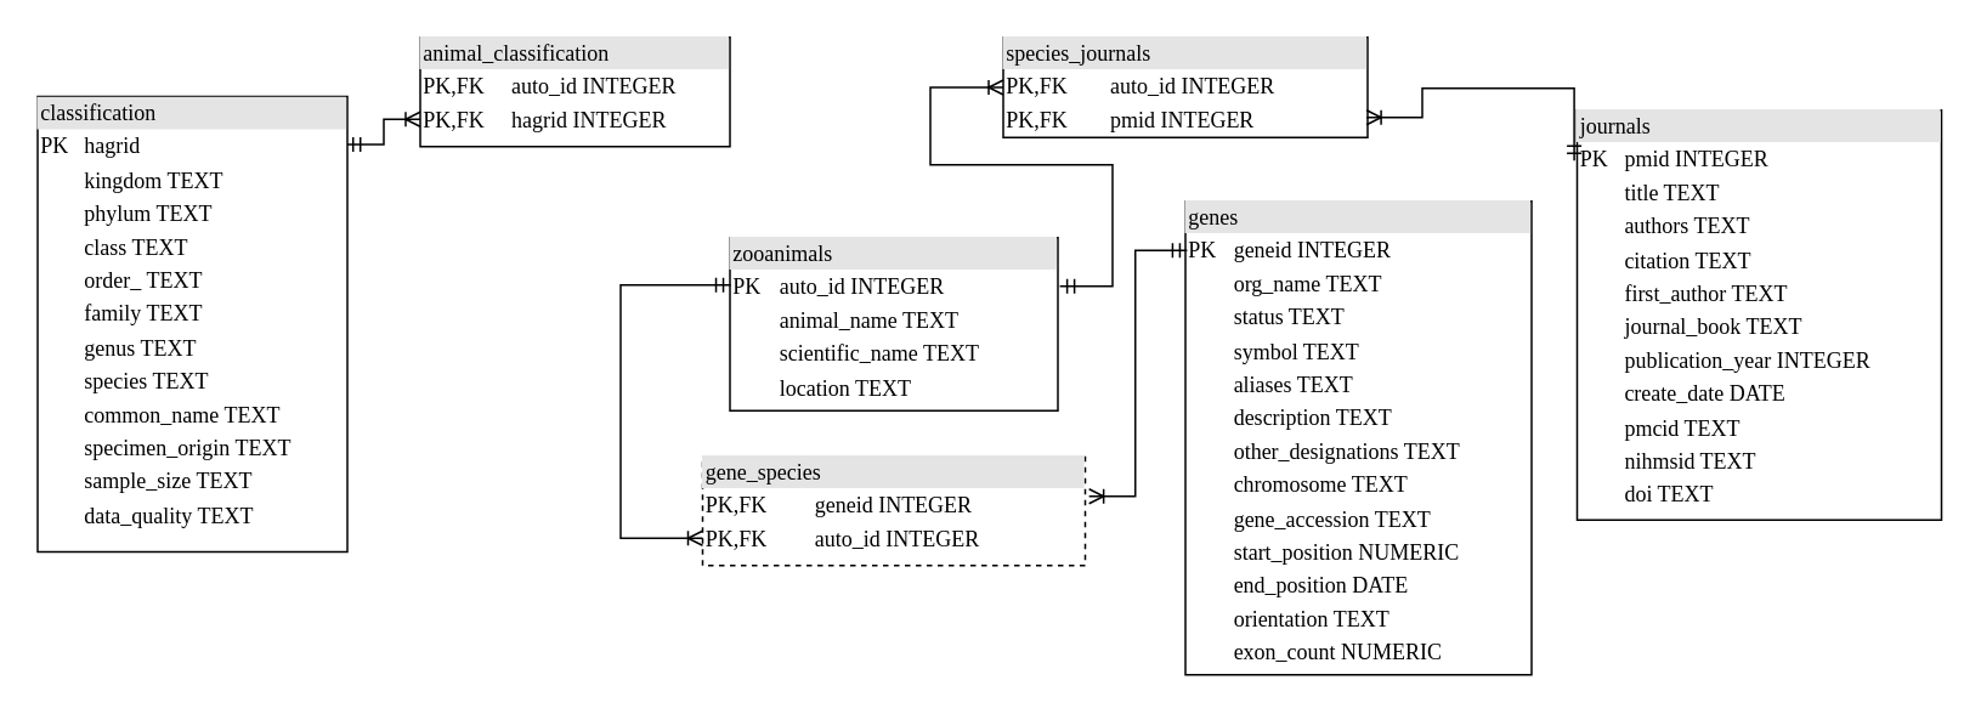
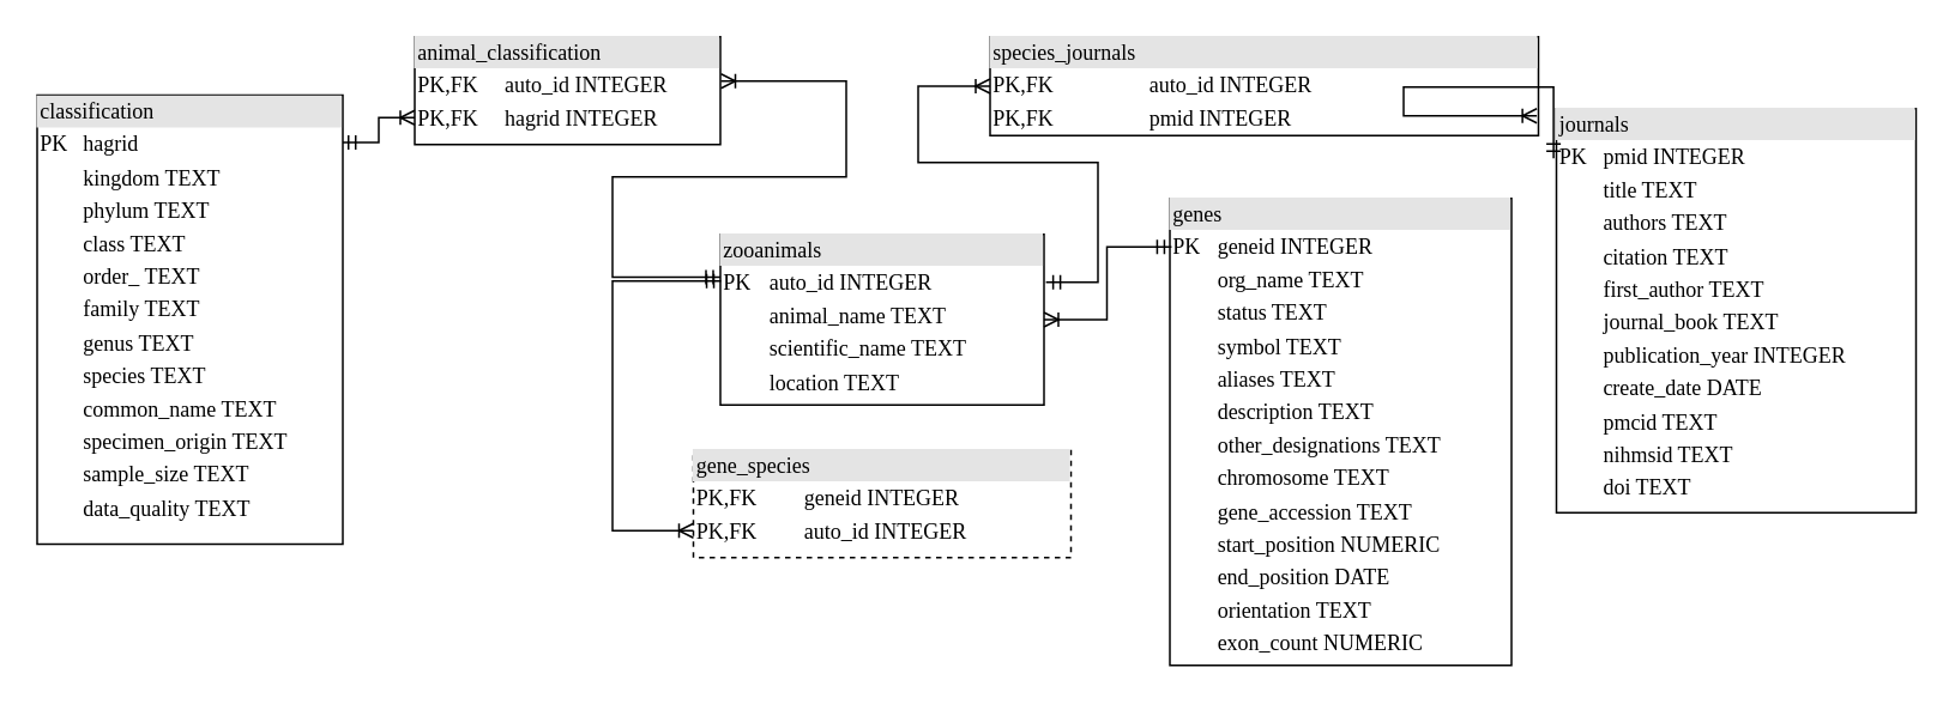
- <mxCell id="9" value="&lt;div style=&quot;box-sizing: border-box ; width: 100% ; background: #e4e4e4 ; padding: 2px&quot;&gt;species_journals&lt;/div&gt;&lt;table style=&quot;width: 100% ; font-size: 1em&quot; cellpadding=&quot;2&quot; cellspacing=&quot;0&quot;&gt;&lt;tbody&gt;&lt;tr&gt;&lt;td&gt;PK,FK&lt;/td&gt;&lt;td&gt;auto_id INTEGER&lt;/td&gt;&lt;/tr&gt;&lt;tr&gt;&lt;td&gt;PK,FK&lt;/td&gt;&lt;td&gt;pmid INTEGER&lt;/td&gt;&lt;/tr&gt;&lt;tr&gt;&lt;td&gt;&lt;br&gt;&lt;/td&gt;&lt;td&gt;&lt;br&gt;&lt;/td&gt;&lt;/tr&gt;&lt;tr&gt;&lt;td&gt;&lt;br&gt;&lt;/td&gt;&lt;td&gt;&lt;br&gt;&lt;/td&gt;&lt;/tr&gt;&lt;/tbody&gt;&lt;/table&gt;" style="verticalAlign=top;align=left;overflow=fill;html=1;rounded=0;shadow=0;comic=0;labelBackgroundColor=none;strokeWidth=1;fontFamily=Verdana;fontSize=12" vertex="1" parent="1"><mxGeometry x="550" y="20" width="200" height="55" as="geometry" /></mxCell>
+ <mxCell id="9" value="&lt;div style=&quot;box-sizing: border-box ; width: 100% ; background: #e4e4e4 ; padding: 2px&quot;&gt;species_journals&lt;/div&gt;&lt;table style=&quot;width: 100% ; font-size: 1em&quot; cellpadding=&quot;2&quot; cellspacing=&quot;0&quot;&gt;&lt;tbody&gt;&lt;tr&gt;&lt;td&gt;PK,FK&lt;/td&gt;&lt;td&gt;auto_id INTEGER&lt;/td&gt;&lt;/tr&gt;&lt;tr&gt;&lt;td&gt;PK,FK&lt;/td&gt;&lt;td&gt;pmid INTEGER&lt;/td&gt;&lt;/tr&gt;&lt;tr&gt;&lt;td&gt;&lt;br&gt;&lt;/td&gt;&lt;td&gt;&lt;br&gt;&lt;/td&gt;&lt;/tr&gt;&lt;tr&gt;&lt;td&gt;&lt;br&gt;&lt;/td&gt;&lt;td&gt;&lt;br&gt;&lt;/td&gt;&lt;/tr&gt;&lt;/tbody&gt;&lt;/table&gt;" style="verticalAlign=top;align=left;overflow=fill;html=1;rounded=0;shadow=0;comic=0;labelBackgroundColor=none;strokeWidth=1;fontFamily=Verdana;fontSize=12" vertex="1" parent="1"><mxGeometry x="550" y="20" width="305" height="55" as="geometry" /></mxCell>
+ <mxCell id="10" style="edgeStyle=orthogonalEdgeStyle;rounded=0;orthogonalLoop=1;jettySize=auto;html=1;startArrow=ERmandOne;startFill=0;endArrow=ERoneToMany;endFill=0;entryX=1.002;entryY=0.411;entryDx=0;entryDy=0;exitX=0;exitY=0.25;exitDx=0;exitDy=0;entryPerimeter=0;" edge="1" parent="1" source="8" target="4"><mxGeometry relative="1" as="geometry"><mxPoint x="400" y="160" as="sourcePoint" /><mxPoint x="349" y="242" as="targetPoint" /><Array as="points"><mxPoint x="340" y="154" /><mxPoint x="340" y="98" /><mxPoint x="470" y="98" /><mxPoint x="470" y="45" /></Array></mxGeometry></mxCell>
- <mxCell id="14" style="edgeStyle=orthogonalEdgeStyle;rounded=0;orthogonalLoop=1;jettySize=auto;html=1;startArrow=ERmandOne;startFill=0;endArrow=ERoneToMany;endFill=0;entryX=1.01;entryY=0.367;entryDx=0;entryDy=0;entryPerimeter=0;exitX=0.005;exitY=0.104;exitDx=0;exitDy=0;exitPerimeter=0;" edge="1" parent="1" source="2" target="3"><mxGeometry relative="1" as="geometry"><mxPoint x="680" y="190" as="sourcePoint" /><mxPoint x="748" y="252" as="targetPoint" /></mxGeometry></mxCell>
+ <mxCell id="14" style="edgeStyle=orthogonalEdgeStyle;rounded=0;orthogonalLoop=1;jettySize=auto;html=1;startArrow=ERmandOne;startFill=0;endArrow=ERoneToMany;endFill=0;exitX=0.005;exitY=0.104;exitDx=0;exitDy=0;exitPerimeter=0;" edge="1" parent="1" source="2" target="8"><mxGeometry relative="1" as="geometry"><mxPoint x="680" y="190" as="sourcePoint" /><mxPoint x="748" y="252" as="targetPoint" /></mxGeometry></mxCell>
